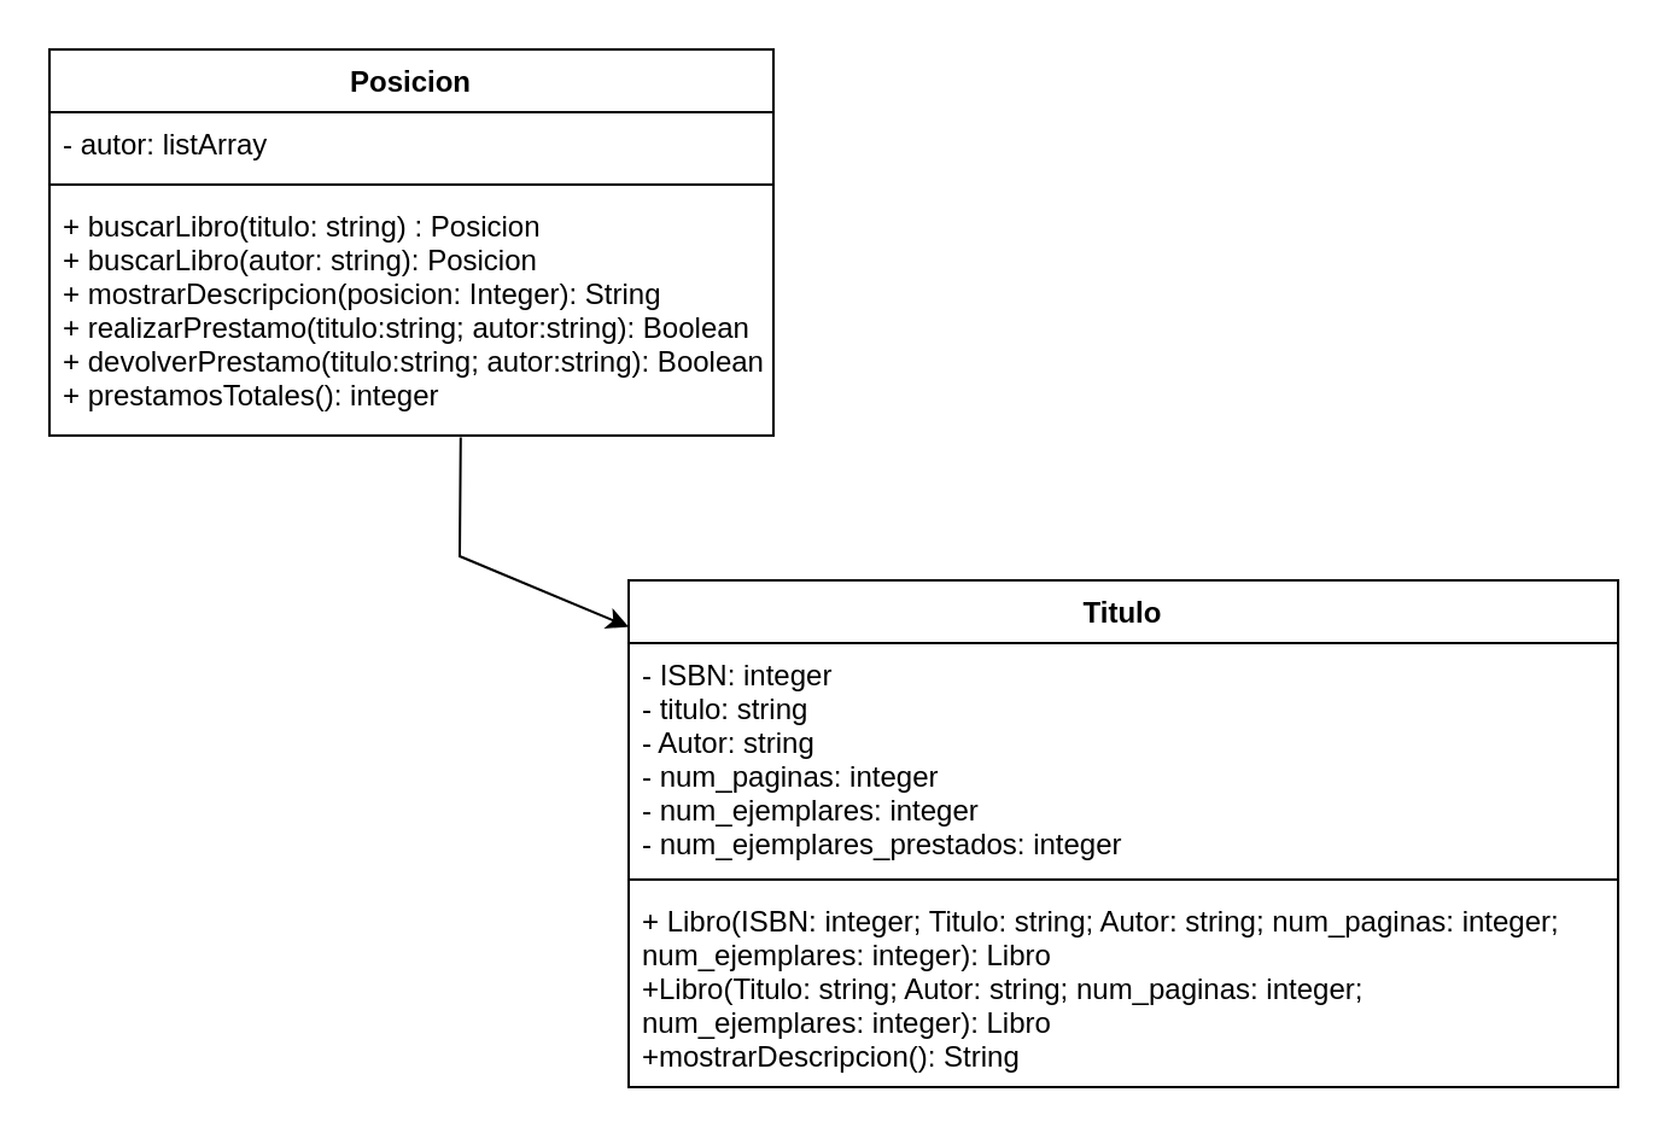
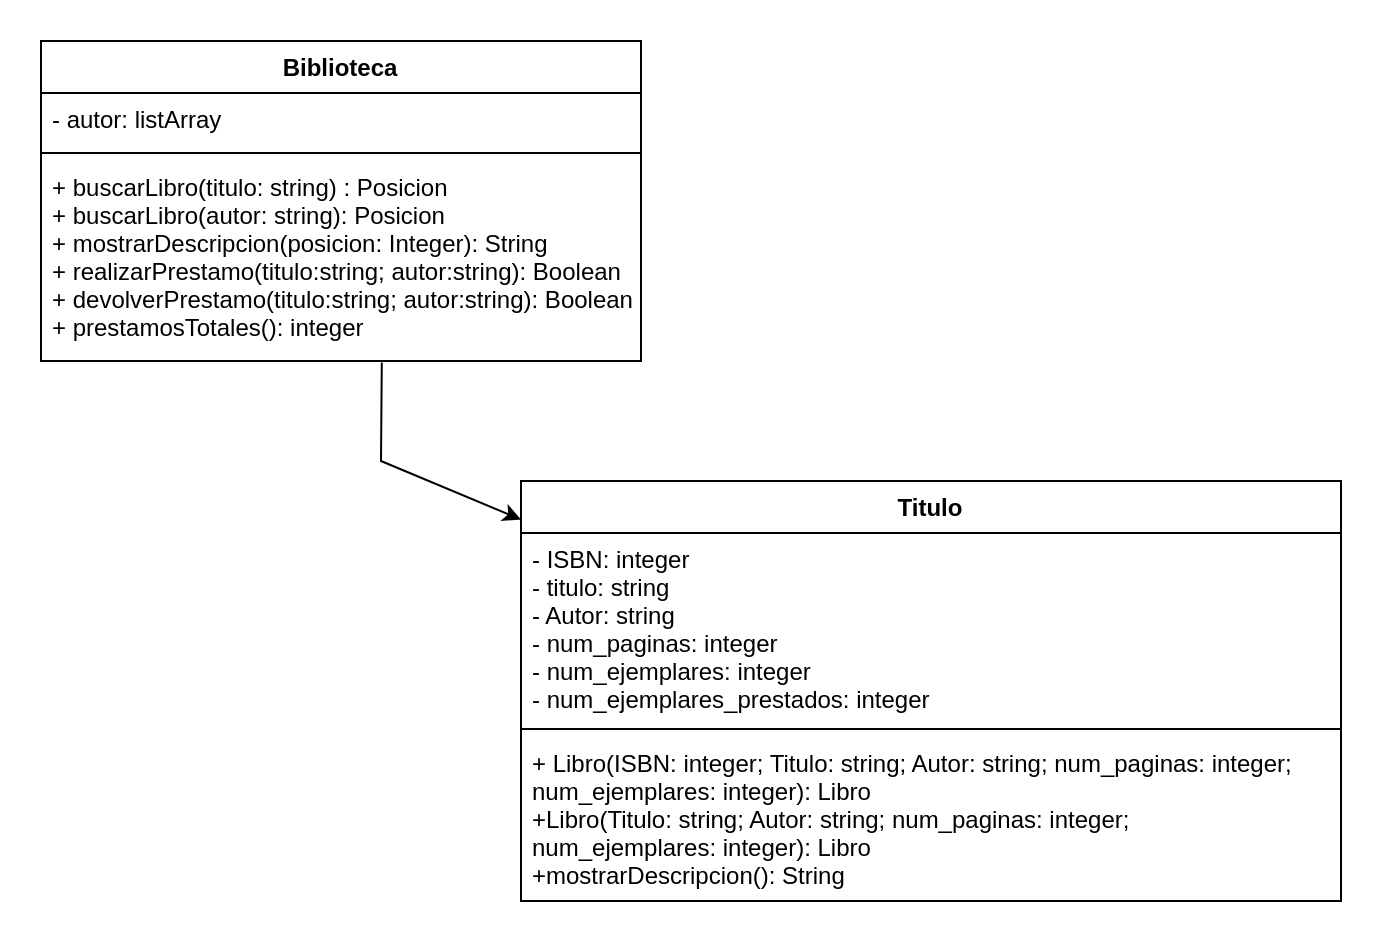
- <mxCell id="6" value="Posicion" style="swimlane;fontStyle=1;align=center;verticalAlign=top;childLayout=stackLayout;horizontal=1;startSize=26;horizontalStack=0;resizeParent=1;resizeParentMax=0;resizeLast=0;collapsible=1;marginBottom=0;" vertex="1" parent="1"><mxGeometry x="20" y="20" width="300" height="160" as="geometry" /></mxCell>
+ <mxCell id="6" value="Biblioteca" style="swimlane;fontStyle=1;align=center;verticalAlign=top;childLayout=stackLayout;horizontal=1;startSize=26;horizontalStack=0;resizeParent=1;resizeParentMax=0;resizeLast=0;collapsible=1;marginBottom=0;" vertex="1" parent="1"><mxGeometry x="20" y="20" width="300" height="160" as="geometry" /></mxCell>
